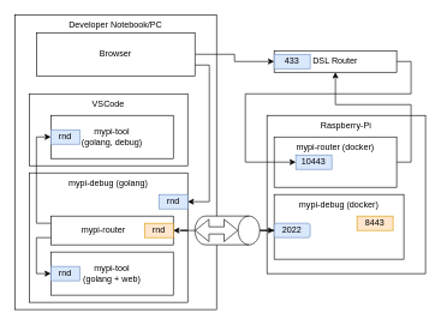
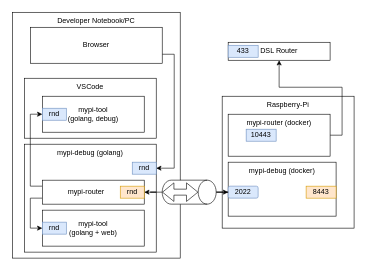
- <mxCell id="13" style="edgeStyle=orthogonalEdgeStyle;rounded=0;orthogonalLoop=1;jettySize=auto;html=1;exitX=1;exitY=0.5;exitDx=0;exitDy=0;entryX=0;entryY=0.5;entryDx=0;entryDy=0;" edge="1" parent="1" source="15" target="9"><mxGeometry relative="1" as="geometry" /></mxCell>
- <mxCell id="7" style="edgeStyle=orthogonalEdgeStyle;rounded=0;orthogonalLoop=1;jettySize=auto;html=1;exitX=1;exitY=0.5;exitDx=0;exitDy=0;entryX=0;entryY=0.5;entryDx=0;entryDy=0;" edge="1" parent="1" source="8" target="6"><mxGeometry relative="1" as="geometry"><Array as="points"><mxPoint x="570" y="85" /><mxPoint x="570" y="130" /><mxPoint x="340" y="130" /><mxPoint x="340" y="225" /></Array></mxGeometry></mxCell>
- <mxCell id="11" value="8443" style="rounded=0;whiteSpace=wrap;html=1;fillColor=#ffe6cc;strokeColor=#d79b00;" vertex="1" parent="1"><mxGeometry x="495" y="300" width="50" height="20" as="geometry" /></mxCell>
+ <mxCell id="11" value="8443" style="rounded=0;whiteSpace=wrap;html=1;fillColor=#ffe6cc;strokeColor=#d79b00;" vertex="1" parent="1"><mxGeometry x="510" y="310" width="50" height="20" as="geometry" /></mxCell>
